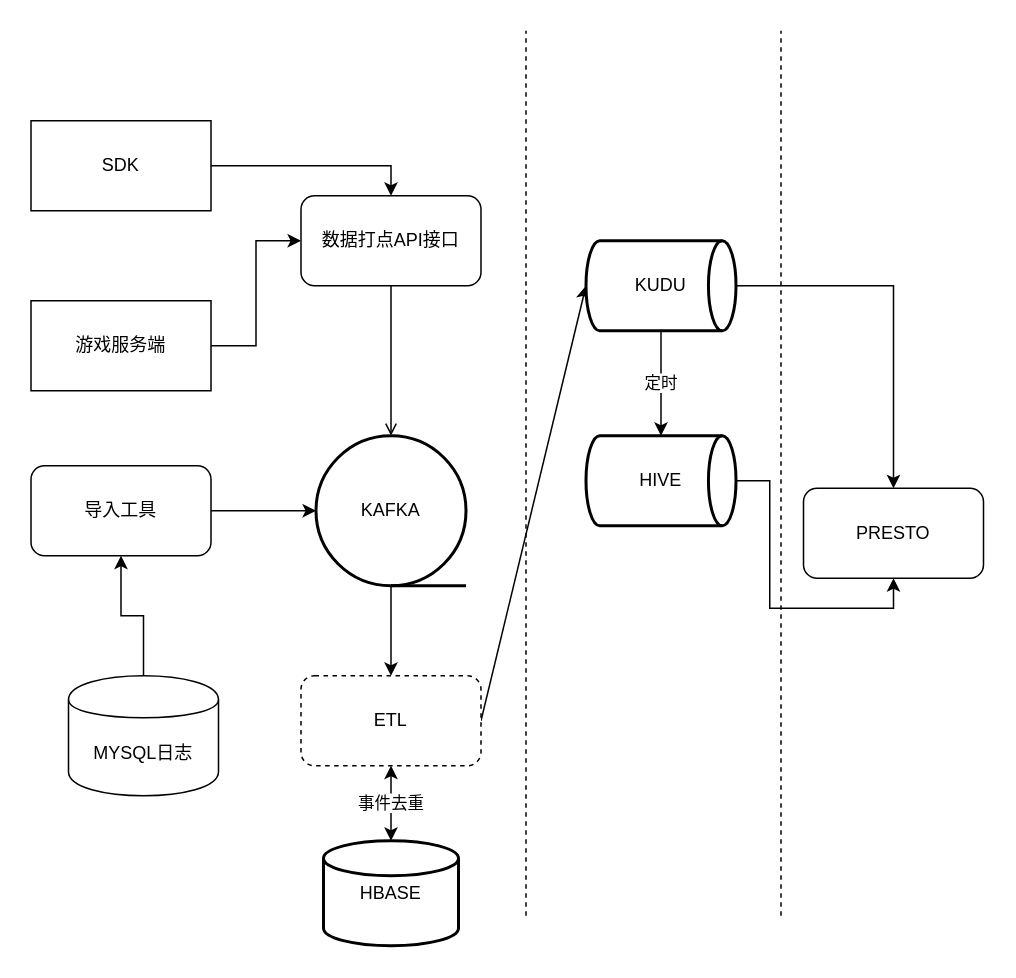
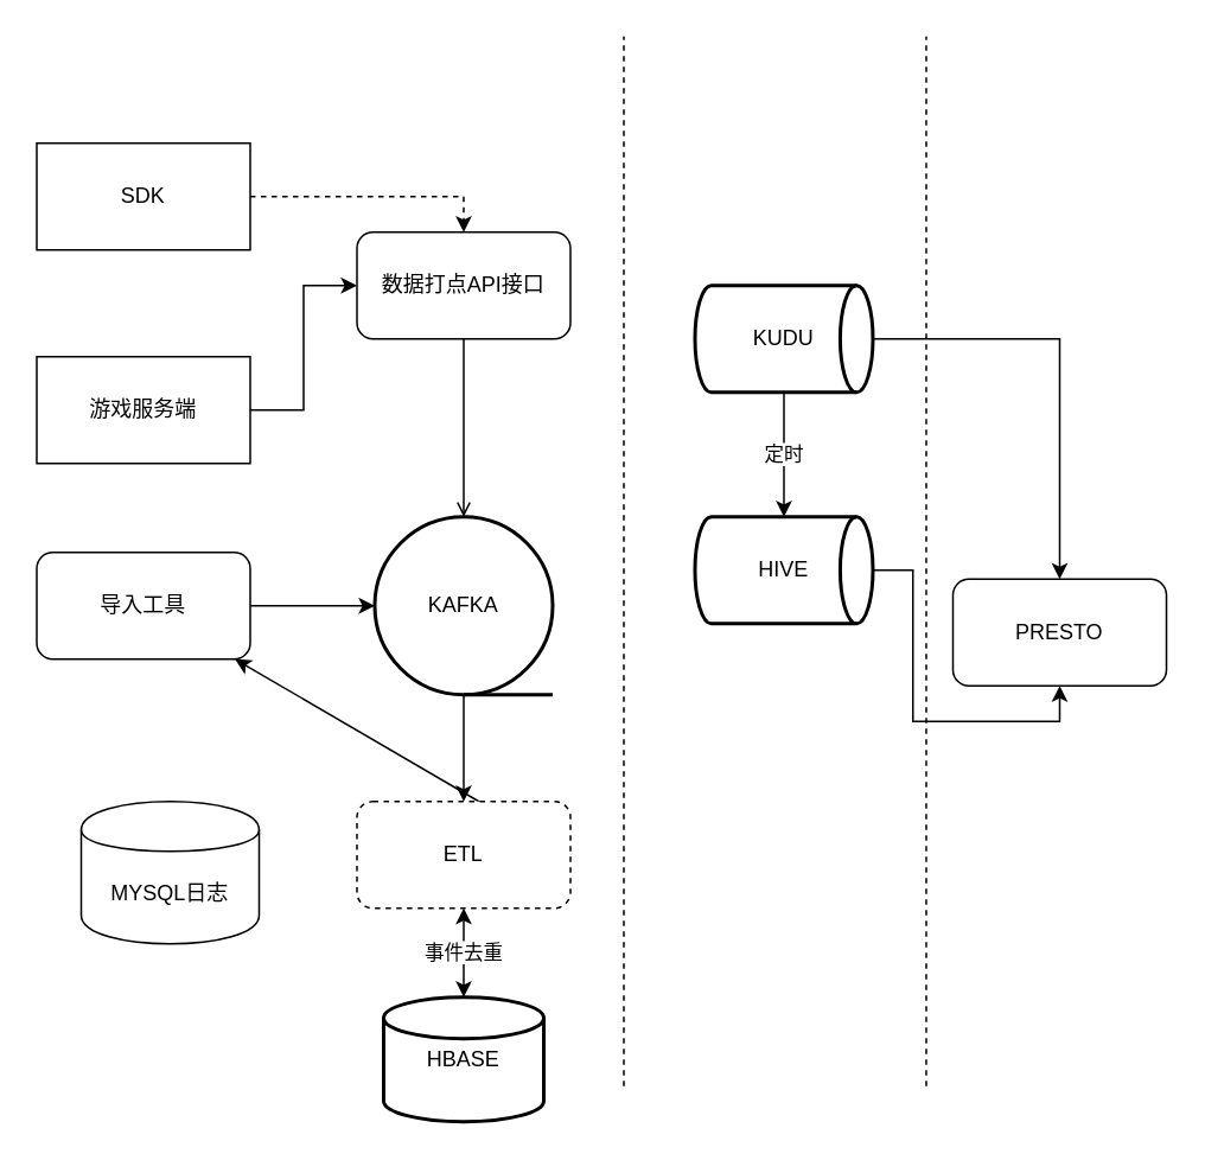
- <mxCell id="4" value="" style="edgeStyle=orthogonalEdgeStyle;rounded=0;orthogonalLoop=1;jettySize=auto;html=1;entryX=0.5;entryY=0;entryDx=0;entryDy=0;" edge="1" parent="1" source="5" target="3"><mxGeometry relative="1" as="geometry"><mxPoint x="220" y="110" as="targetPoint" /></mxGeometry></mxCell>
+ <mxCell id="4" value="" style="edgeStyle=orthogonalEdgeStyle;rounded=0;orthogonalLoop=1;jettySize=auto;html=1;entryX=0.5;entryY=0;entryDx=0;entryDy=0;dashed=1;" edge="1" parent="1" source="5" target="3"><mxGeometry relative="1" as="geometry"><mxPoint x="220" y="110" as="targetPoint" /></mxGeometry></mxCell>
- <mxCell id="9" value="" style="rounded=0;orthogonalLoop=1;jettySize=auto;html=1;entryX=0;entryY=0.5;entryDx=0;entryDy=0;entryPerimeter=0;exitX=1;exitY=0.5;exitDx=0;exitDy=0;" edge="1" parent="1" source="11" target="19"><mxGeometry relative="1" as="geometry"><mxPoint x="400" y="480" as="targetPoint" /></mxGeometry></mxCell>
+ <mxCell id="9" value="" style="rounded=0;orthogonalLoop=1;jettySize=auto;html=1;exitX=1;exitY=0.5;exitDx=0;exitDy=0;" edge="1" parent="1" source="11" target="13"><mxGeometry relative="1" as="geometry"><mxPoint x="400" y="480" as="targetPoint" /></mxGeometry></mxCell>
- <mxCell id="14" value="" style="edgeStyle=orthogonalEdgeStyle;rounded=0;orthogonalLoop=1;jettySize=auto;html=1;" edge="1" parent="1" source="15" target="13"><mxGeometry relative="1" as="geometry" /></mxCell>
